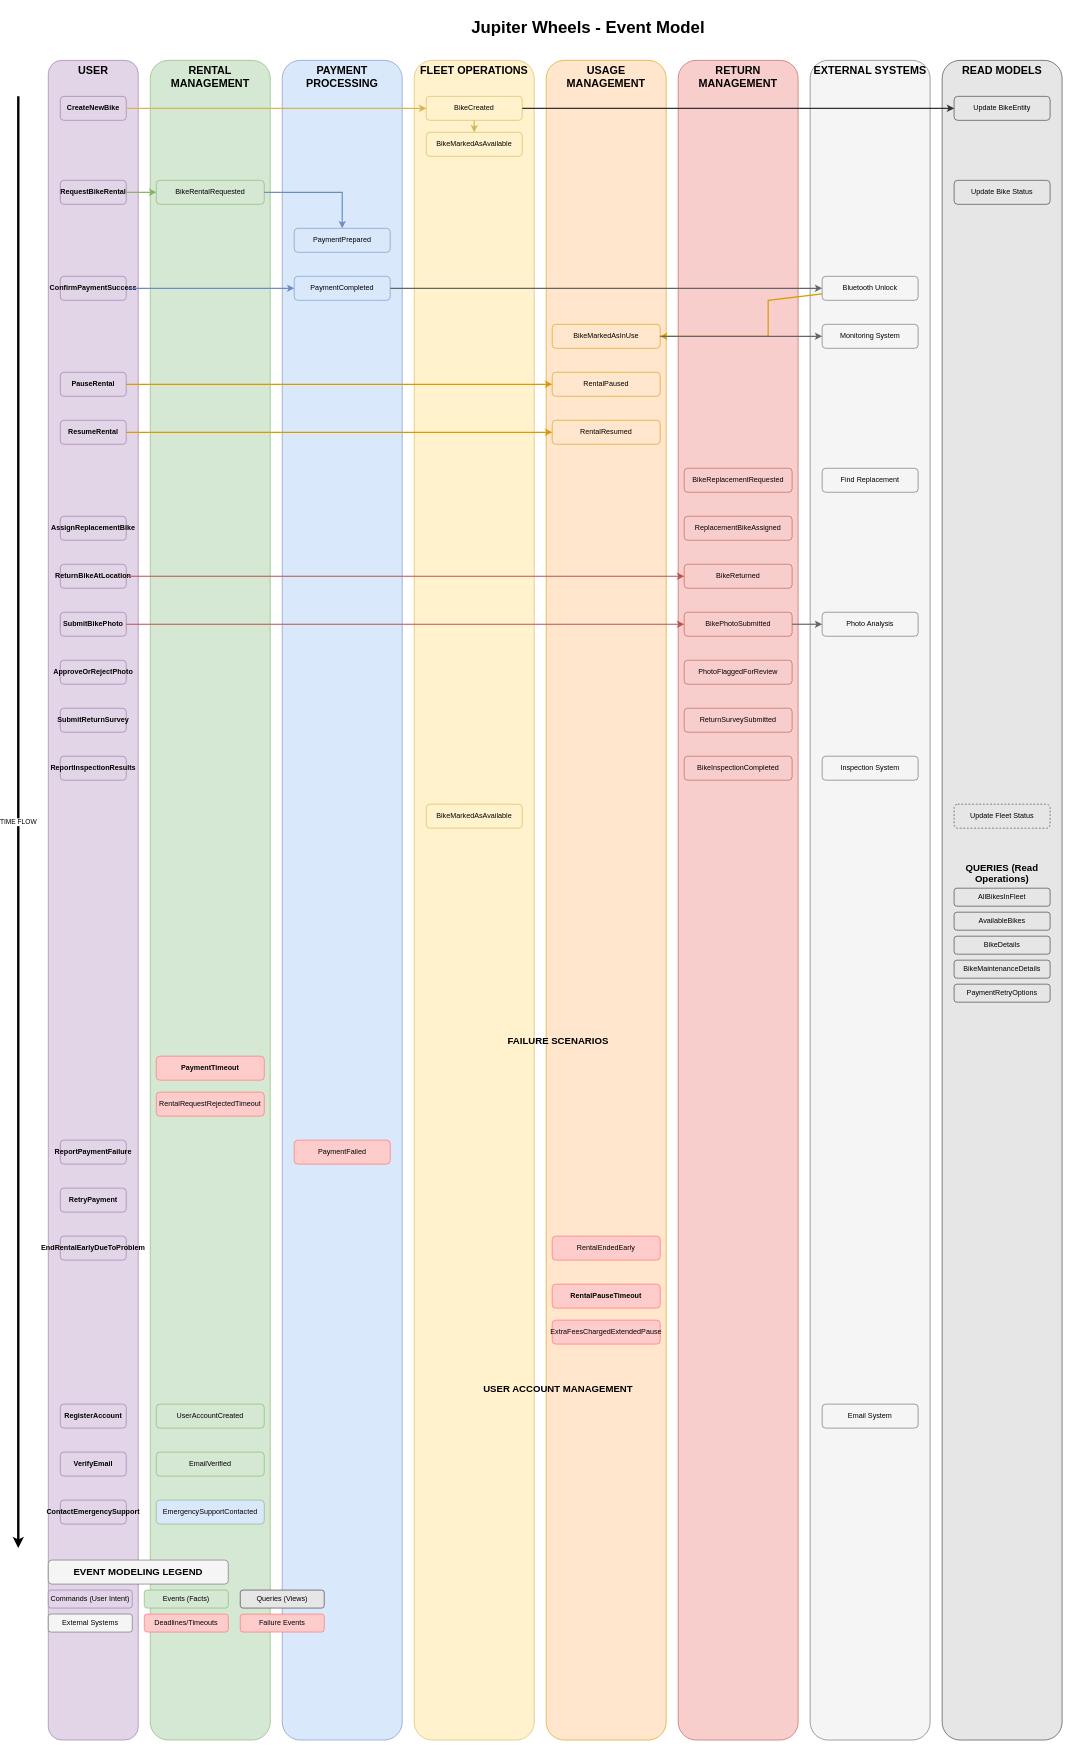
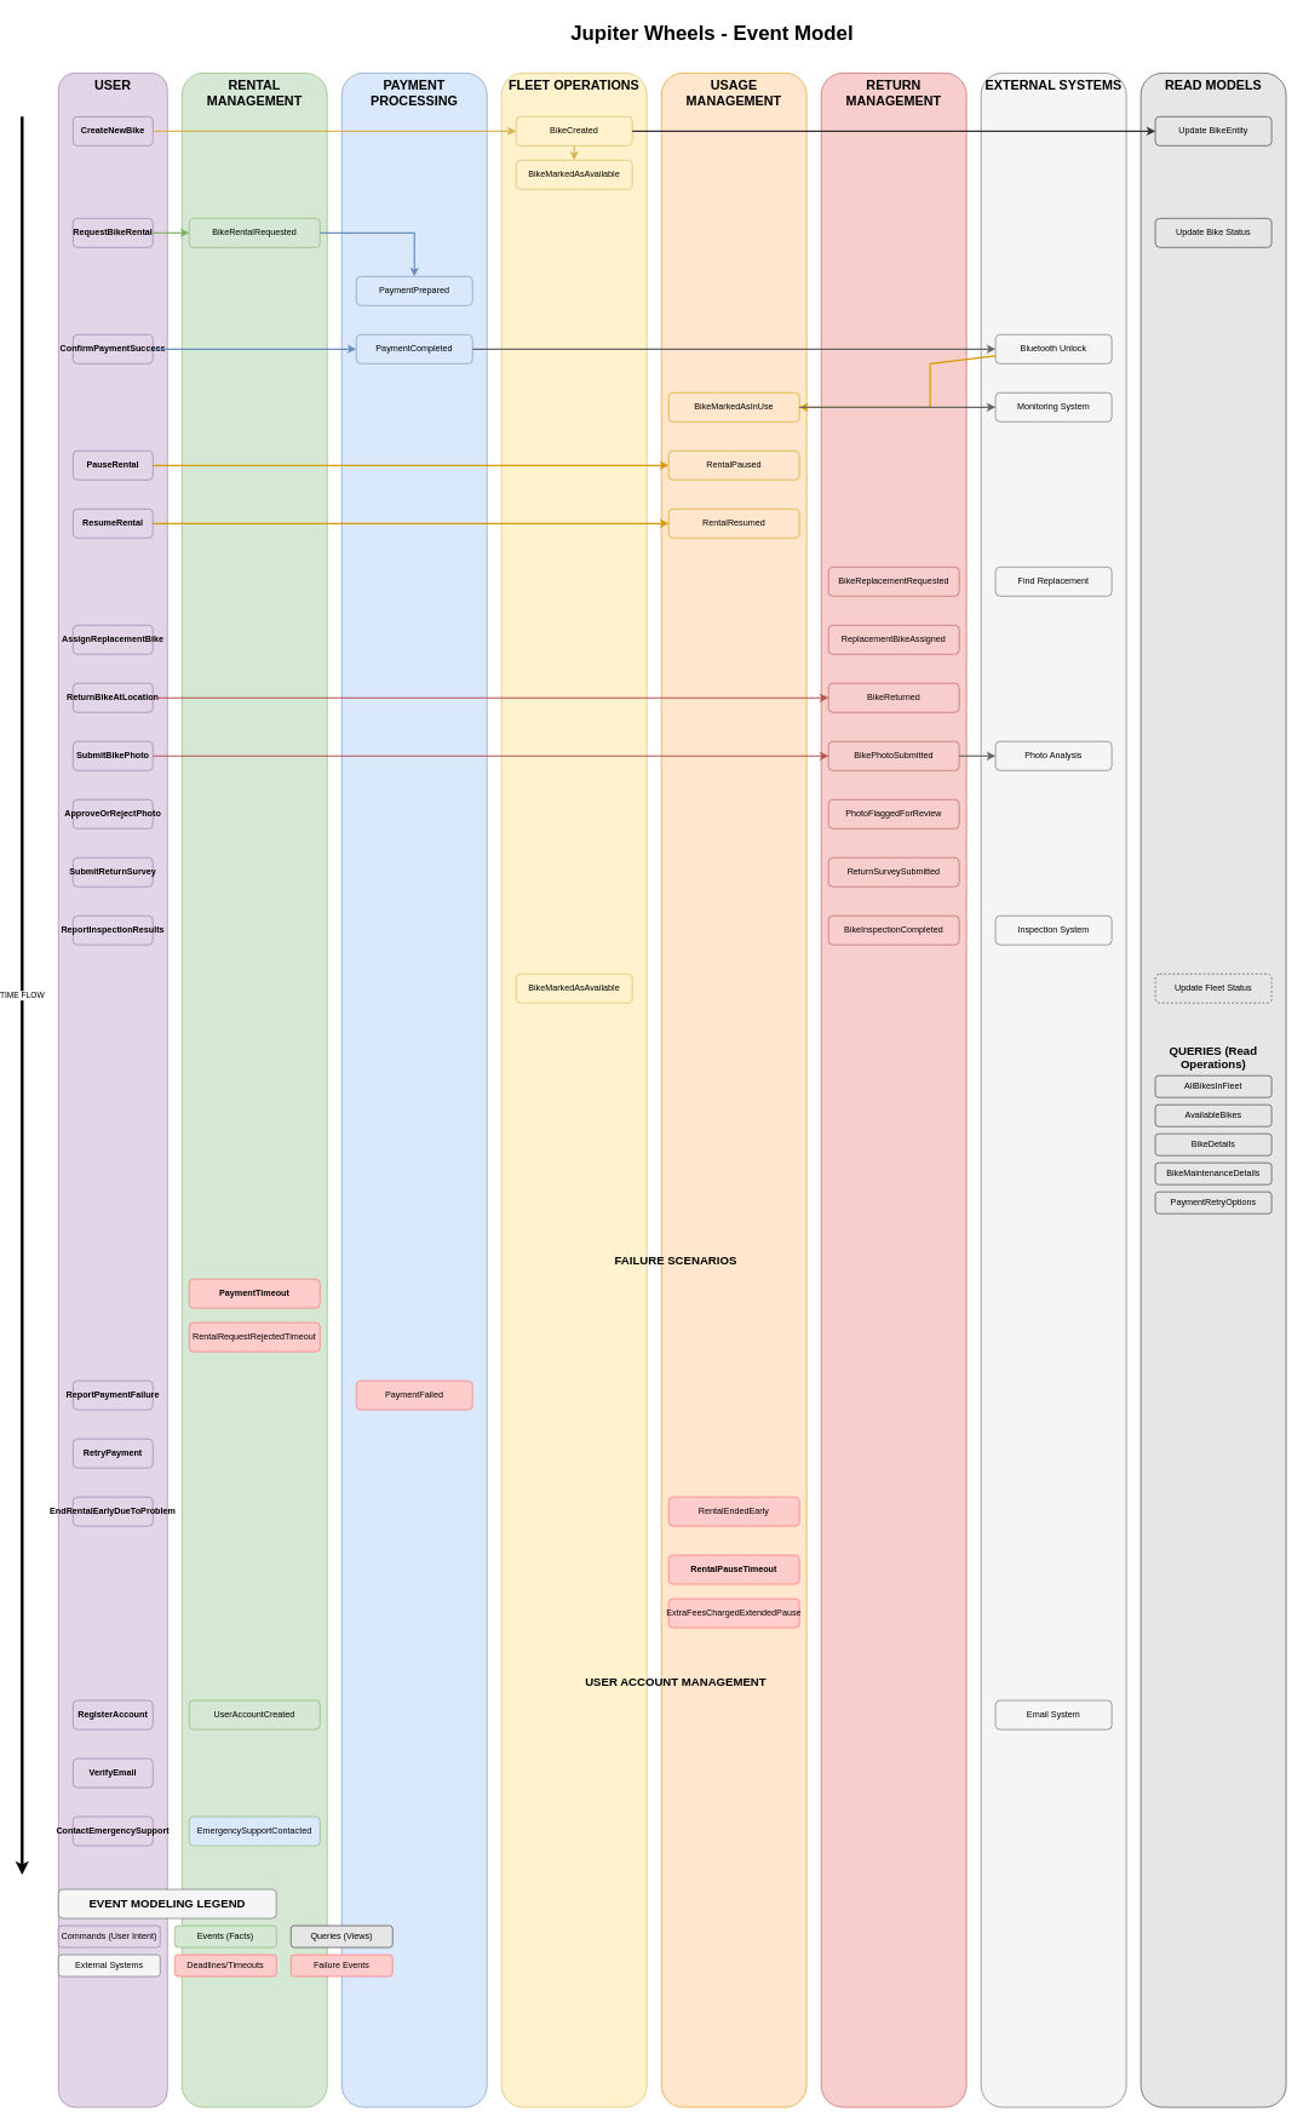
- <mxCell id="67" value="EmailVerified" style="rounded=1;whiteSpace=wrap;html=1;fillColor=#d5e8d4;strokeColor=#82b366;fontSize=12;fontColor=#000000;" parent="1" vertex="1"><mxGeometry x="250" y="2420" width="180" height="40" as="geometry" /></mxCell>
